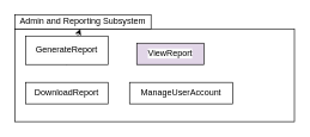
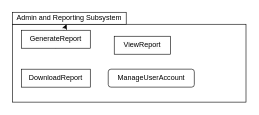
- <mxCell id="5" value="&lt;span style=&quot;color: rgb(0, 0, 0); font-family: Helvetica; font-size: 12px; font-style: normal; font-variant-ligatures: normal; font-variant-caps: normal; font-weight: 400; letter-spacing: normal; orphans: 2; text-align: center; text-indent: 0px; text-transform: none; widows: 2; word-spacing: 0px; -webkit-text-stroke-width: 0px; background-color: rgb(251, 251, 251); text-decoration-thickness: initial; text-decoration-style: initial; text-decoration-color: initial; float: none; display: inline !important;&quot;&gt;GenerateReport&lt;/span&gt;" style="rounded=0;whiteSpace=wrap;html=1;" vertex="1" parent="1"><mxGeometry x="35" y="50" width="115" height="40" as="geometry" /></mxCell>
+ <mxCell id="5" value="&lt;span style=&quot;color: rgb(0, 0, 0); font-family: Helvetica; font-size: 12px; font-style: normal; font-variant-ligatures: normal; font-variant-caps: normal; font-weight: 400; letter-spacing: normal; orphans: 2; text-align: center; text-indent: 0px; text-transform: none; widows: 2; word-spacing: 0px; -webkit-text-stroke-width: 0px; background-color: rgb(251, 251, 251); text-decoration-thickness: initial; text-decoration-style: initial; text-decoration-color: initial; float: none; display: inline !important;&quot;&gt;GenerateReport&lt;/span&gt;" style="rounded=0;whiteSpace=wrap;html=1;" vertex="1" parent="1"><mxGeometry x="35" y="50" width="115" height="30" as="geometry" /></mxCell>
- <mxCell id="6" value="&lt;span style=&quot;color: rgb(0, 0, 0); font-family: Helvetica; font-size: 12px; font-style: normal; font-variant-ligatures: normal; font-variant-caps: normal; font-weight: 400; letter-spacing: normal; orphans: 2; text-align: center; text-indent: 0px; text-transform: none; widows: 2; word-spacing: 0px; -webkit-text-stroke-width: 0px; background-color: rgb(251, 251, 251); text-decoration-thickness: initial; text-decoration-style: initial; text-decoration-color: initial; float: none; display: inline !important;&quot;&gt;View&lt;/span&gt;&lt;span style=&quot;color: rgb(0, 0, 0); font-family: Helvetica; font-size: 12px; font-style: normal; font-variant-ligatures: normal; font-variant-caps: normal; font-weight: 400; letter-spacing: normal; orphans: 2; text-align: center; text-indent: 0px; text-transform: none; widows: 2; word-spacing: 0px; -webkit-text-stroke-width: 0px; background-color: rgb(251, 251, 251); text-decoration-thickness: initial; text-decoration-style: initial; text-decoration-color: initial; float: none; display: inline !important;&quot;&gt;Report&lt;/span&gt;" style="rounded=0;whiteSpace=wrap;html=1;fillColor=#e1d5e7;" vertex="1" parent="1"><mxGeometry x="190" y="60" width="93.75" height="30" as="geometry" /></mxCell>
+ <mxCell id="6" value="&lt;span style=&quot;color: rgb(0, 0, 0); font-family: Helvetica; font-size: 12px; font-style: normal; font-variant-ligatures: normal; font-variant-caps: normal; font-weight: 400; letter-spacing: normal; orphans: 2; text-align: center; text-indent: 0px; text-transform: none; widows: 2; word-spacing: 0px; -webkit-text-stroke-width: 0px; background-color: rgb(251, 251, 251); text-decoration-thickness: initial; text-decoration-style: initial; text-decoration-color: initial; float: none; display: inline !important;&quot;&gt;View&lt;/span&gt;&lt;span style=&quot;color: rgb(0, 0, 0); font-family: Helvetica; font-size: 12px; font-style: normal; font-variant-ligatures: normal; font-variant-caps: normal; font-weight: 400; letter-spacing: normal; orphans: 2; text-align: center; text-indent: 0px; text-transform: none; widows: 2; word-spacing: 0px; -webkit-text-stroke-width: 0px; background-color: rgb(251, 251, 251); text-decoration-thickness: initial; text-decoration-style: initial; text-decoration-color: initial; float: none; display: inline !important;&quot;&gt;Report&lt;/span&gt;" style="rounded=0;whiteSpace=wrap;html=1;" vertex="1" parent="1"><mxGeometry x="190" y="60" width="93.75" height="30" as="geometry" /></mxCell>
- <mxCell id="7" value="ManageUserAccount" style="rounded=0;whiteSpace=wrap;html=1;" vertex="1" parent="1"><mxGeometry x="180" y="115" width="143.75" height="30" as="geometry" /></mxCell>
+ <mxCell id="7" value="ManageUserAccount" style="whiteSpace=wrap;html=1;rounded=1;" vertex="1" parent="1"><mxGeometry x="180" y="115" width="143.75" height="30" as="geometry" /></mxCell>
